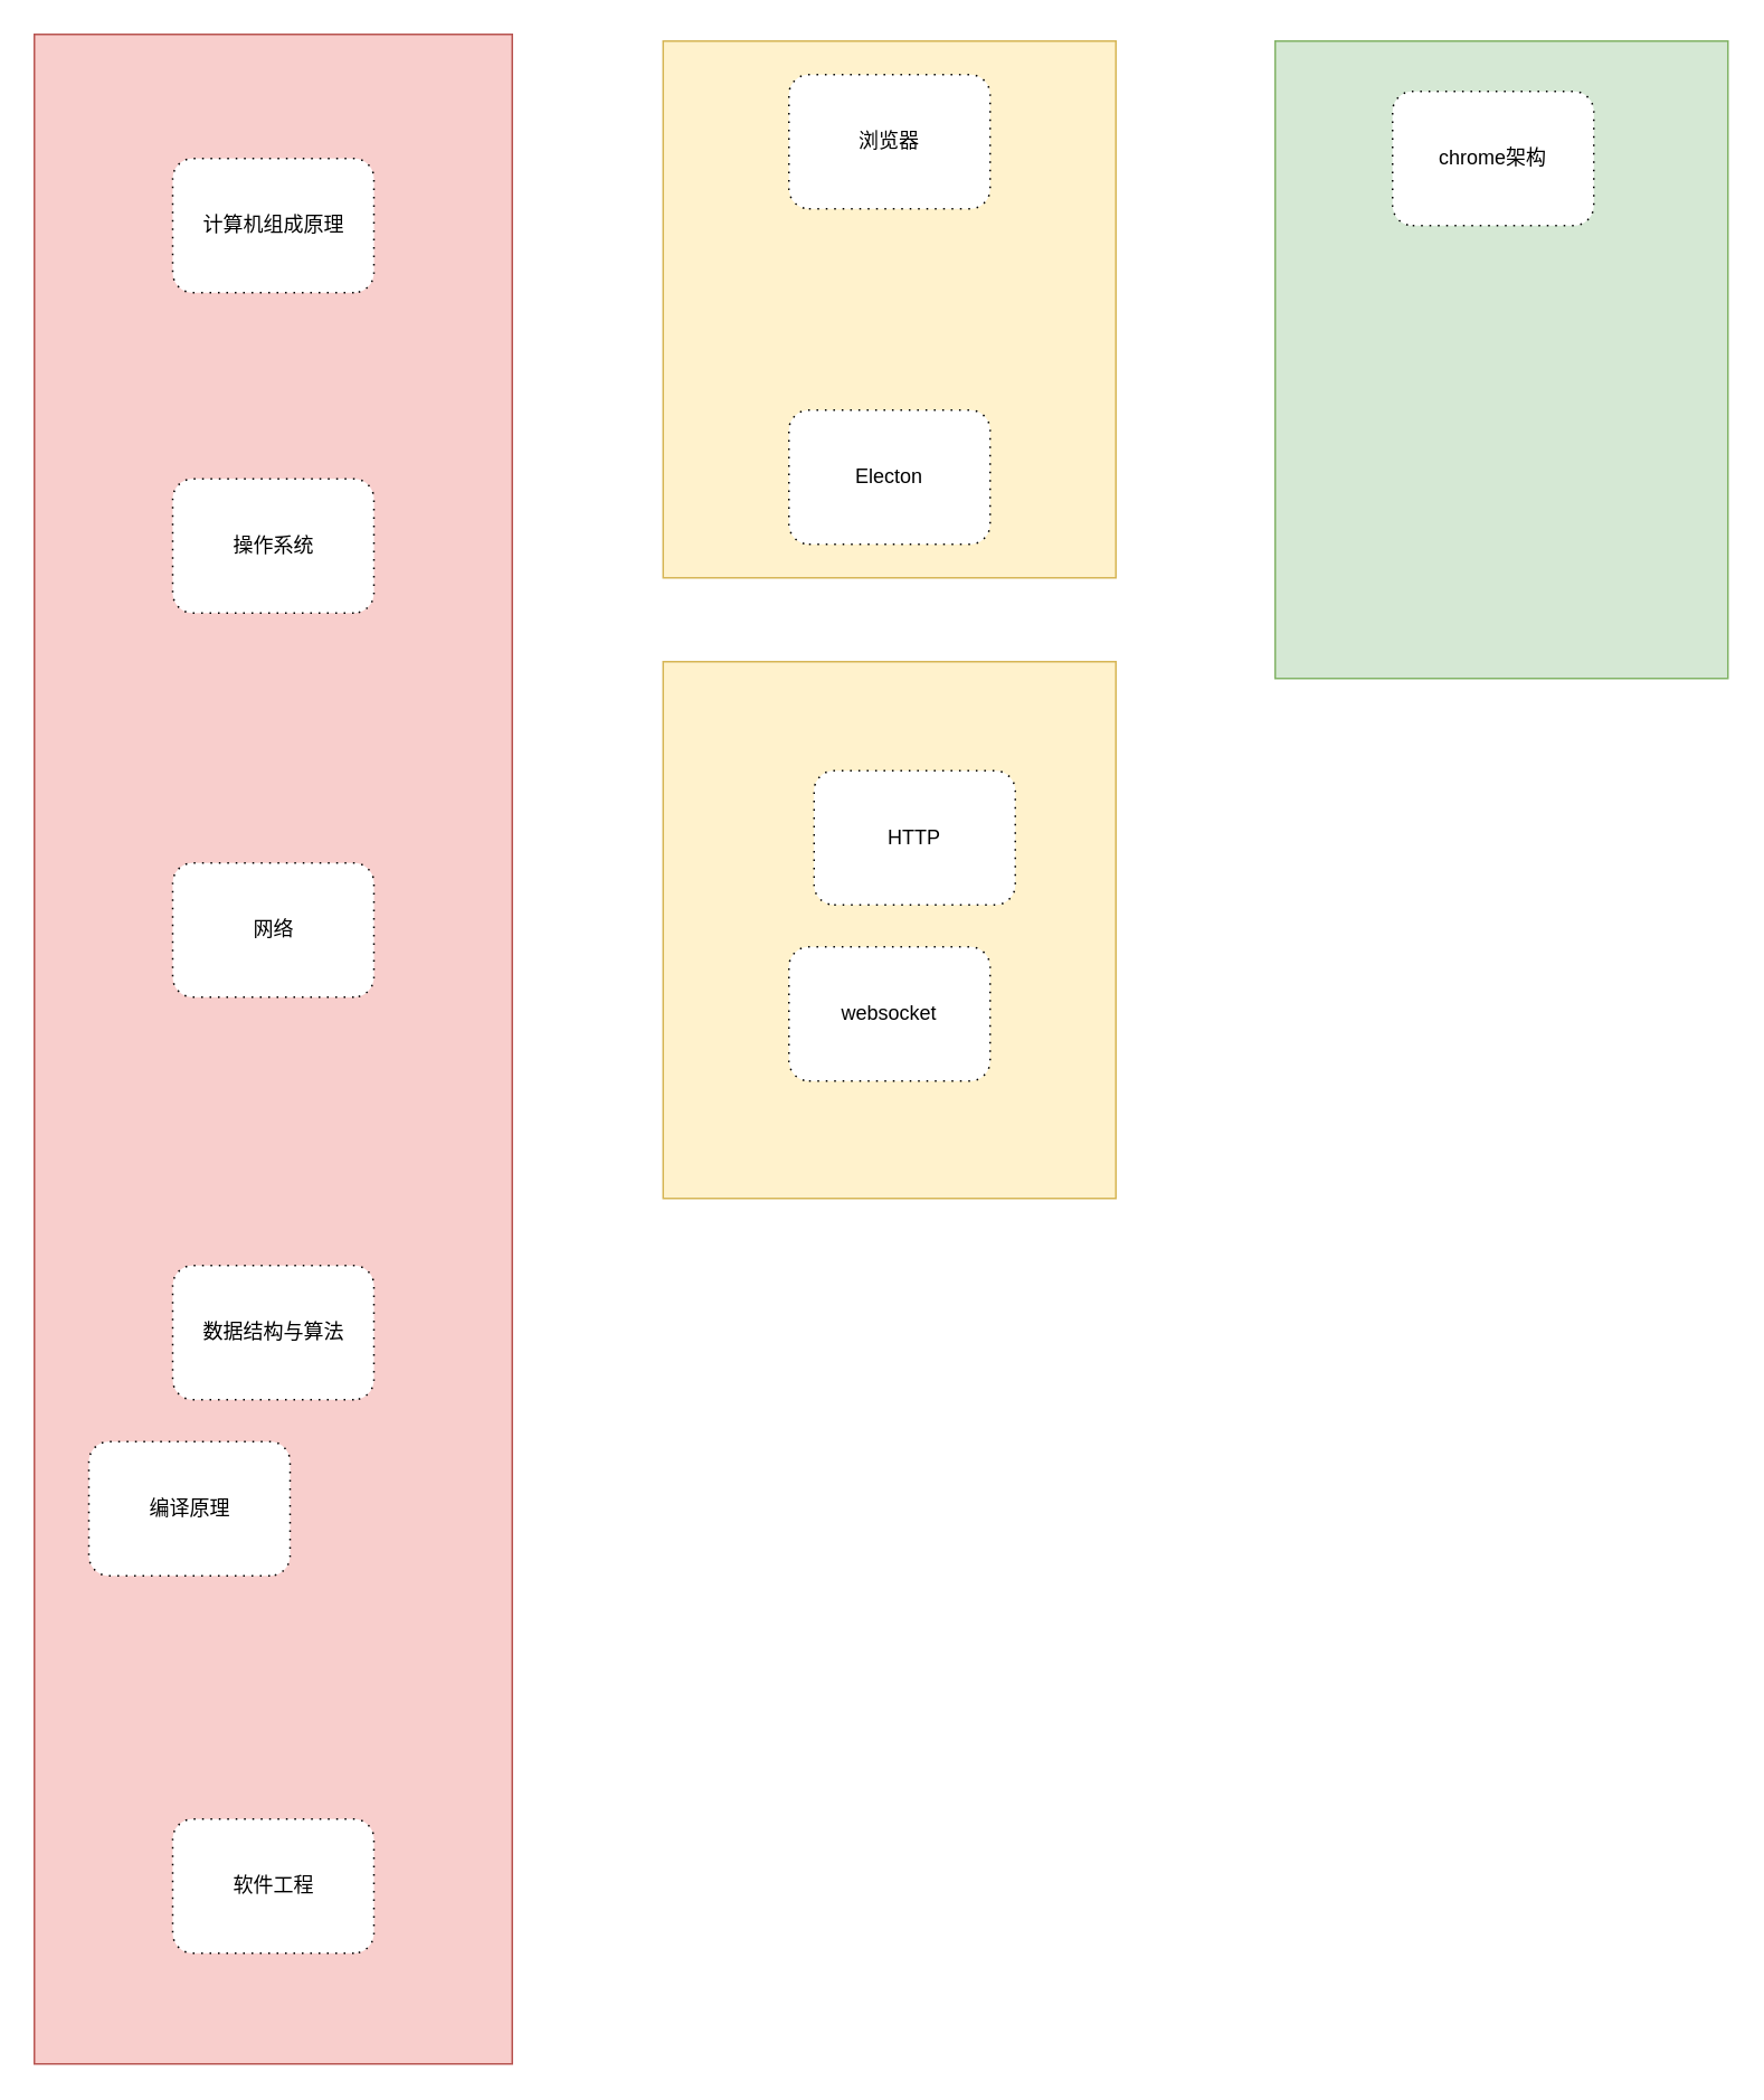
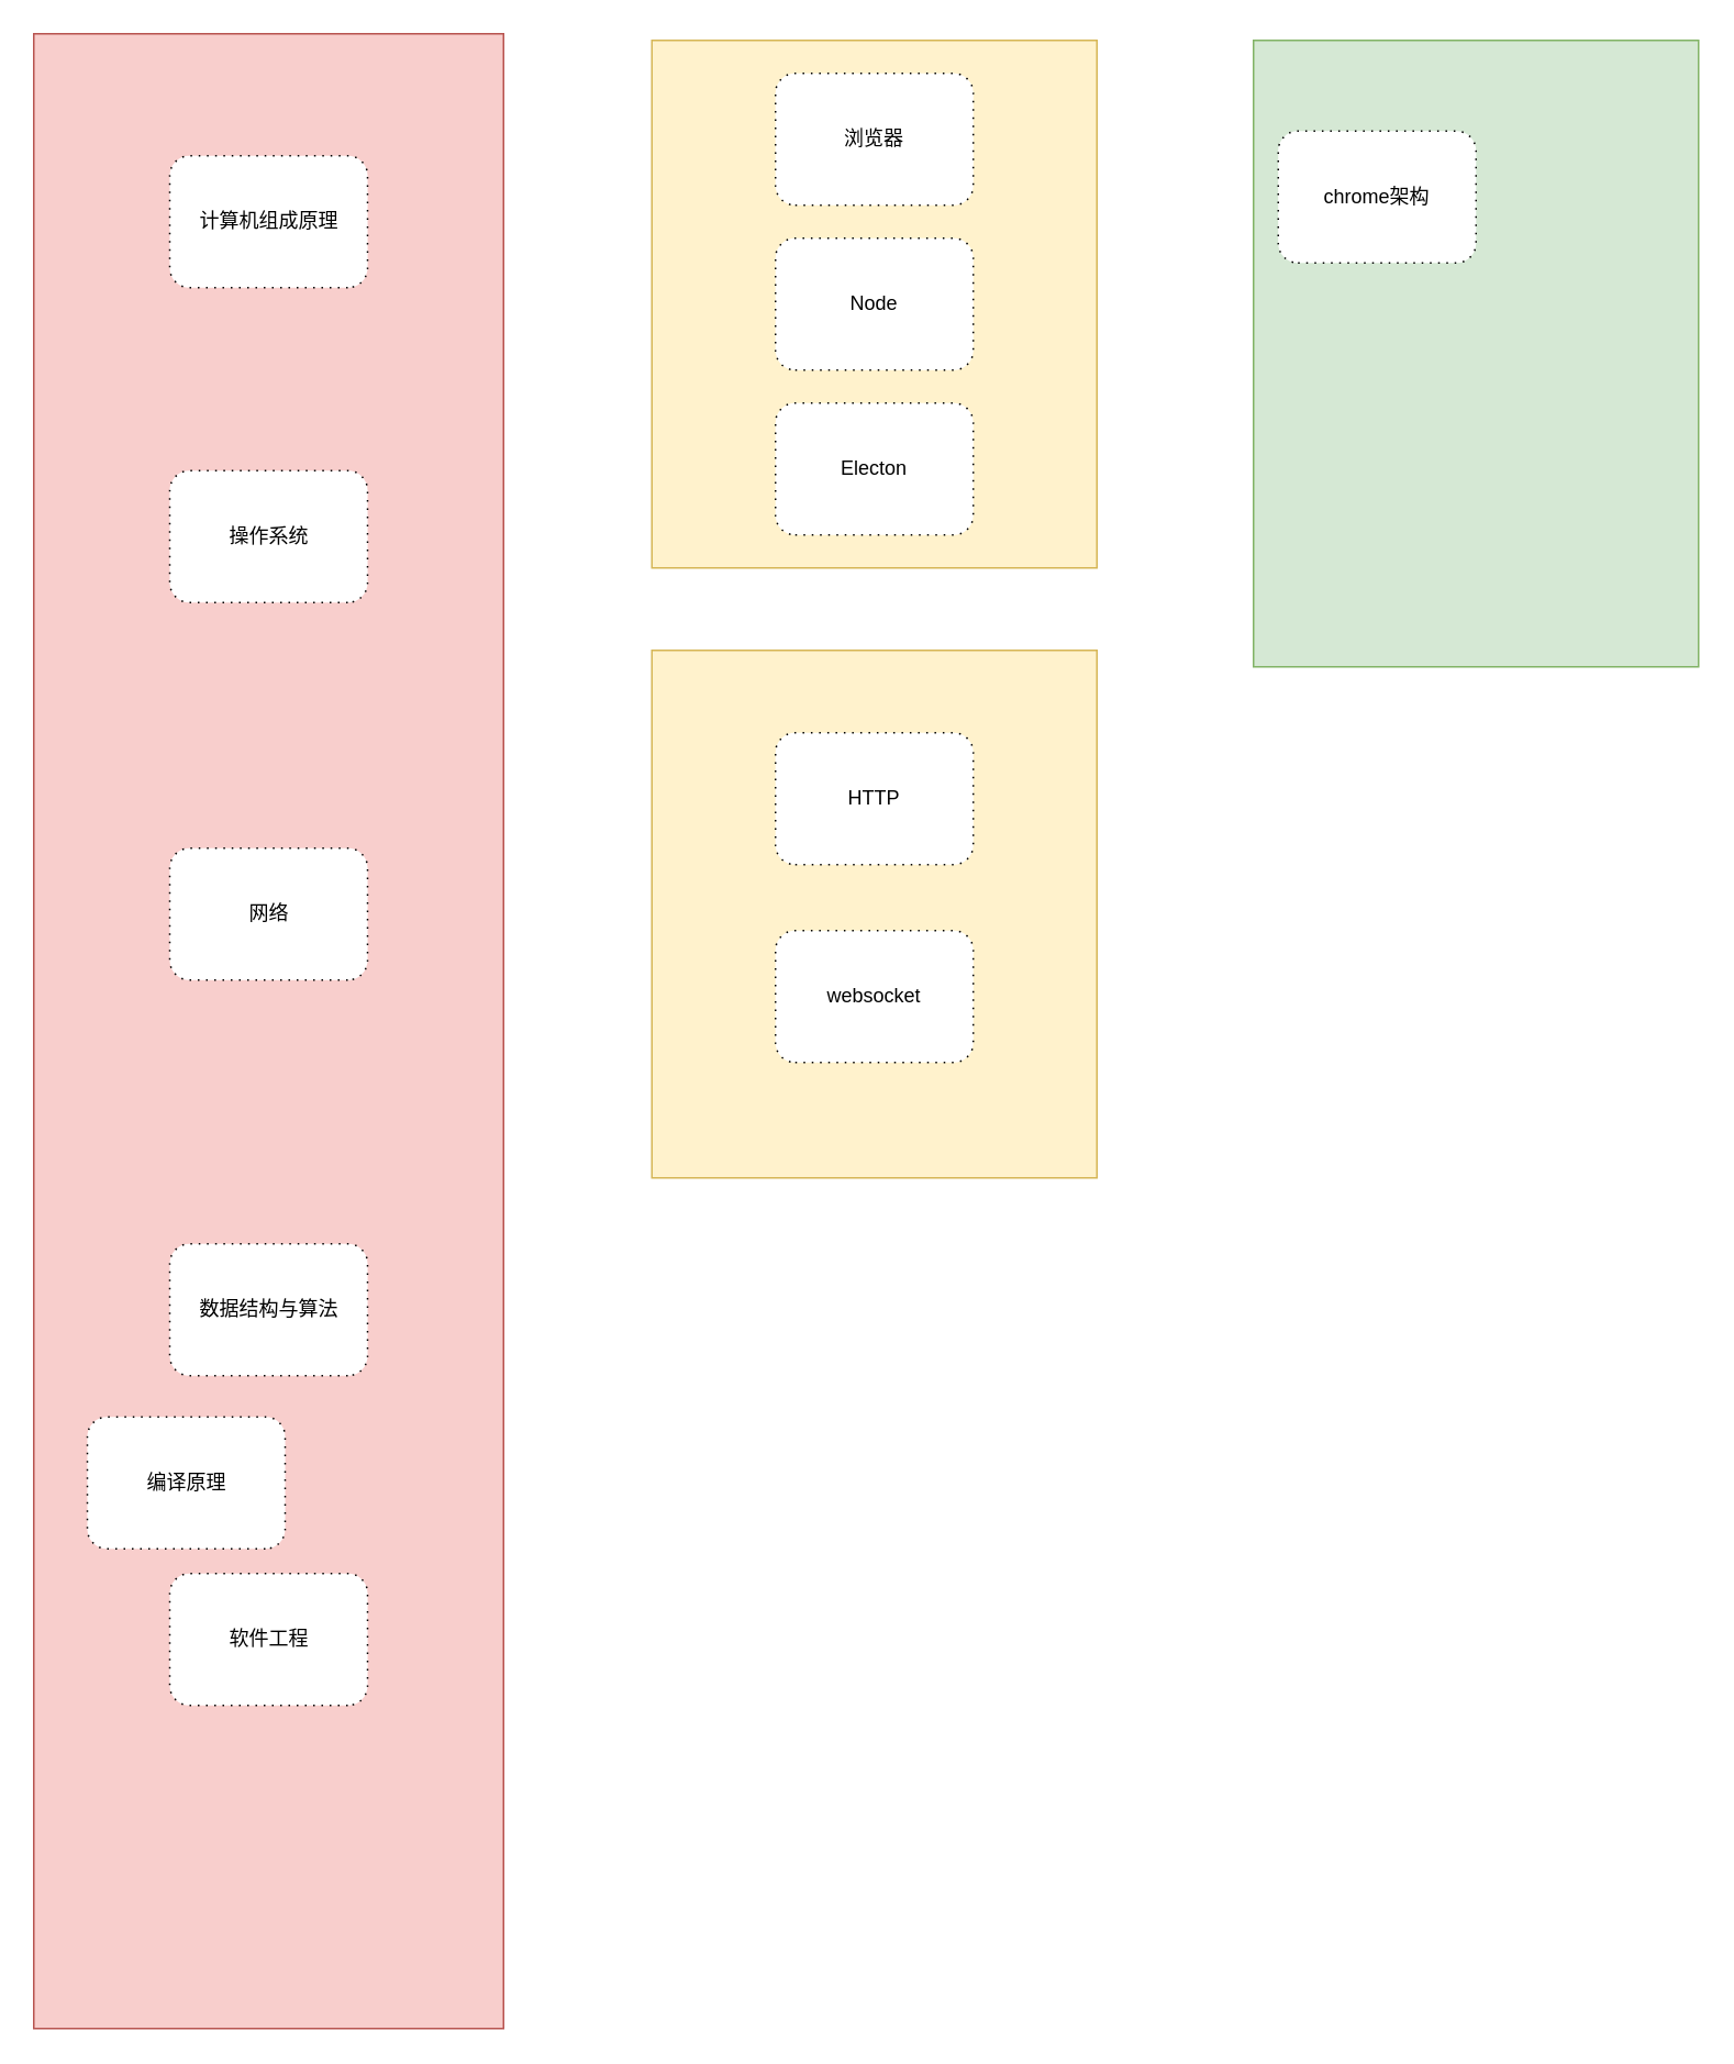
- <mxCell id="18" value="chrome架构" style="shape=ext;rounded=1;html=1;whiteSpace=wrap;dashed=1;dashPattern=1 4;flipV=1;" vertex="1" parent="1"><mxGeometry x="830" y="54" width="120" height="80" as="geometry" /></mxCell>
+ <mxCell id="18" value="chrome架构" style="shape=ext;rounded=1;html=1;whiteSpace=wrap;dashed=1;dashPattern=1 4;flipV=1;" vertex="1" parent="1"><mxGeometry x="775" y="79" width="120" height="80" as="geometry" /></mxCell>
+ <mxCell id="16" value="Node" style="shape=ext;rounded=1;html=1;whiteSpace=wrap;dashed=1;dashPattern=1 4;flipV=1;" parent="1" vertex="1"><mxGeometry x="470" y="144" width="120" height="80" as="geometry" /></mxCell>
- <mxCell id="5" value="HTTP" style="shape=ext;rounded=1;html=1;whiteSpace=wrap;dashed=1;dashPattern=1 4;flipV=1;" parent="3" vertex="1"><mxGeometry x="15" y="155" width="120" height="80" as="geometry" /></mxCell>
+ <mxCell id="5" value="HTTP" style="shape=ext;rounded=1;html=1;whiteSpace=wrap;dashed=1;dashPattern=1 4;flipV=1;" parent="3" vertex="1"><mxGeometry y="140" width="120" height="80" as="geometry" /></mxCell>
- <mxCell id="13" value="软件工程" style="shape=ext;rounded=1;html=1;whiteSpace=wrap;dashed=1;dashPattern=1 4;flipV=1;flipH=1;" parent="1" vertex="1"><mxGeometry x="102.5" y="1084" width="120" height="80" as="geometry" /></mxCell>
+ <mxCell id="13" value="软件工程" style="shape=ext;rounded=1;html=1;whiteSpace=wrap;dashed=1;dashPattern=1 4;flipV=1;flipH=1;" parent="1" vertex="1"><mxGeometry x="102.5" y="954" width="120" height="80" as="geometry" /></mxCell>
